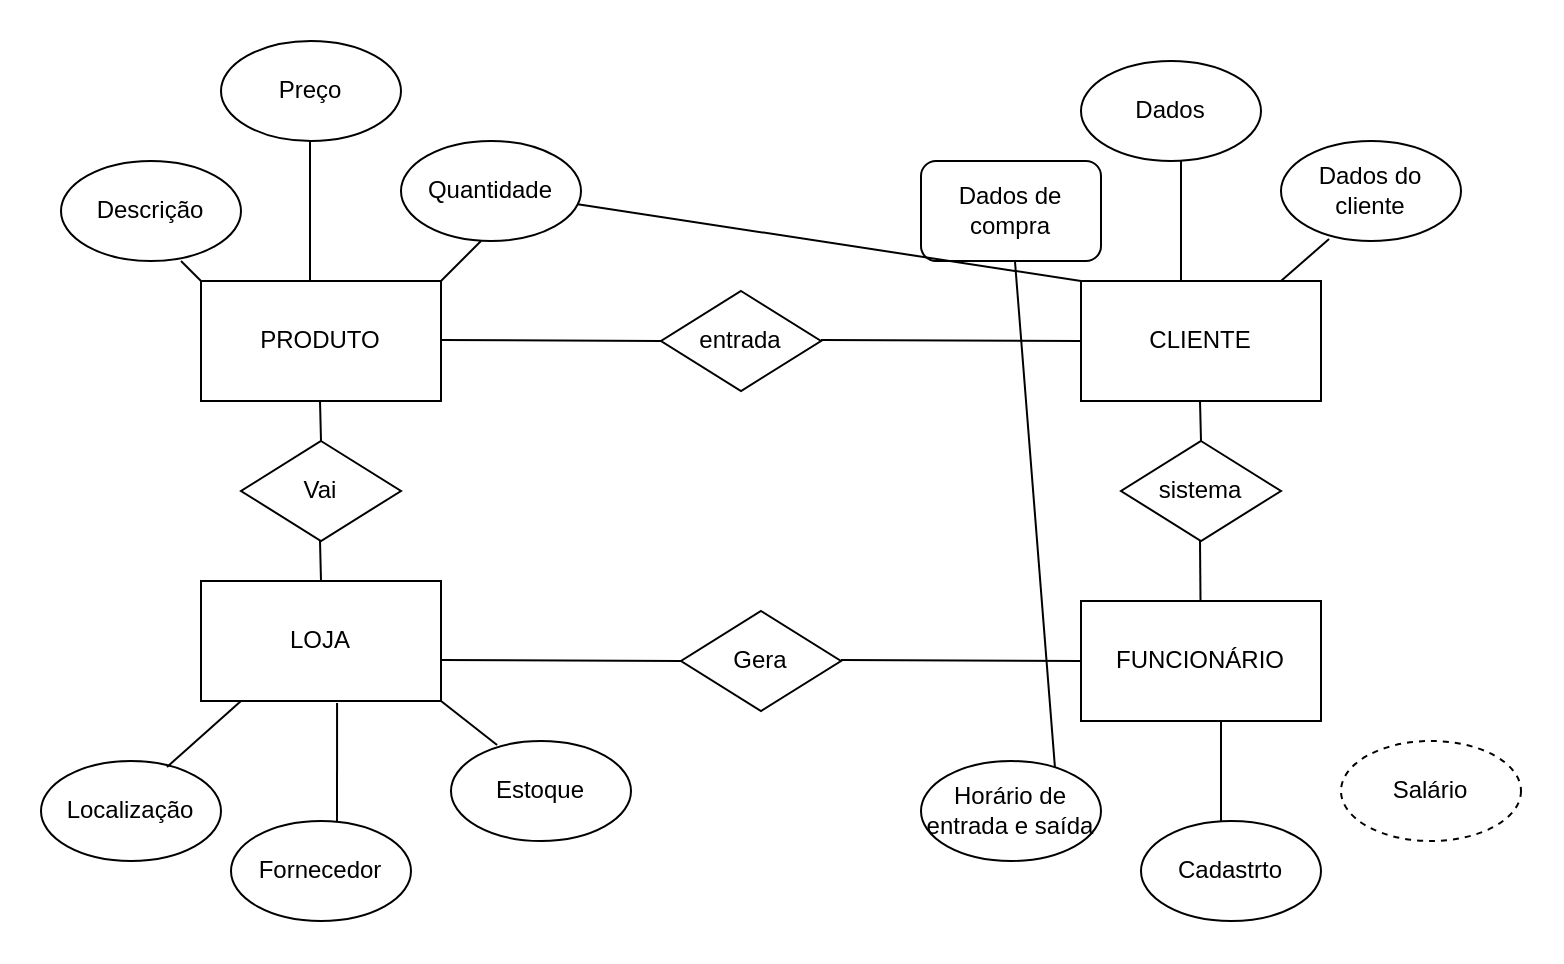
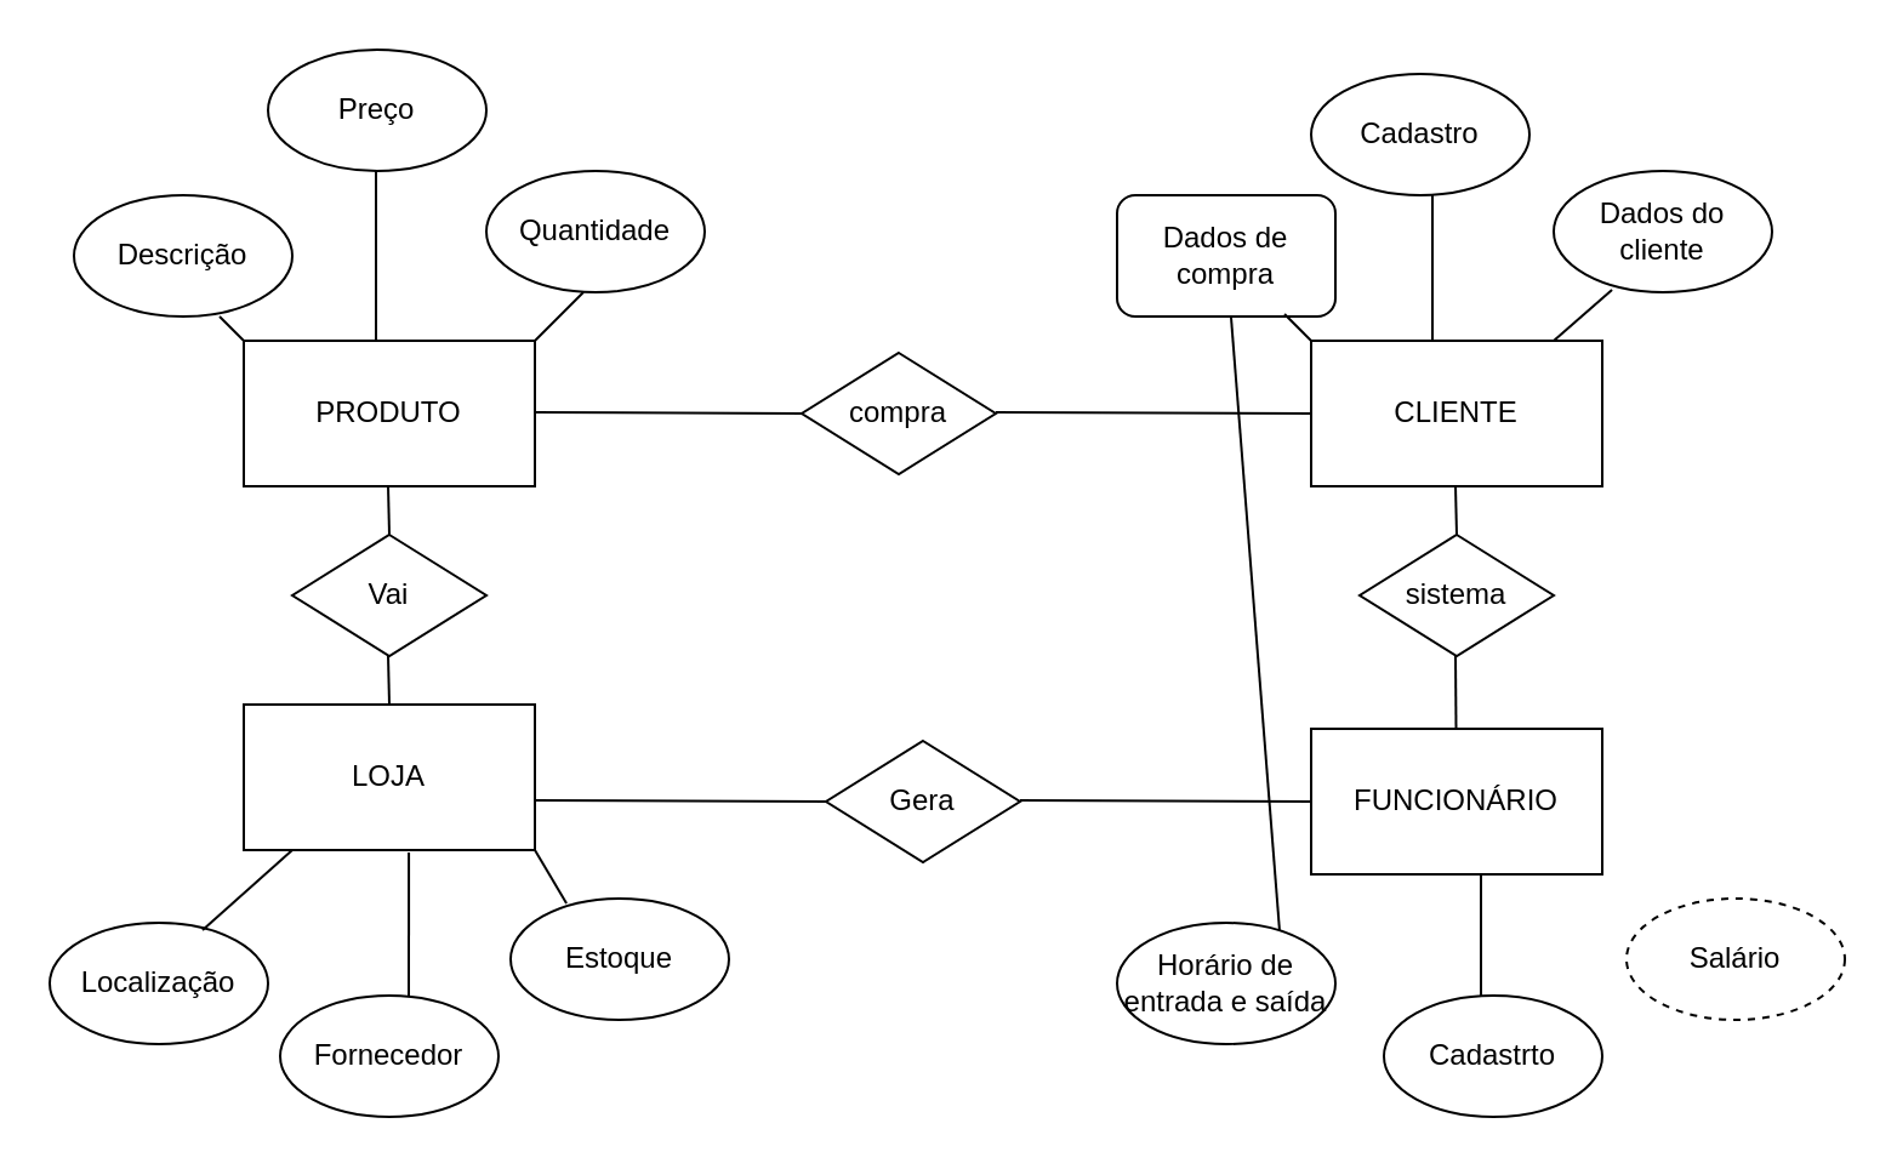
- <mxCell id="13" value="Dados" style="ellipse;whiteSpace=wrap;html=1;" parent="1" vertex="1"><mxGeometry x="540" y="30" width="90" height="50" as="geometry" /></mxCell>
+ <mxCell id="13" value="Cadastro" style="ellipse;whiteSpace=wrap;html=1;" parent="1" vertex="1"><mxGeometry x="540" y="30" width="90" height="50" as="geometry" /></mxCell>
- <mxCell id="30" value="" style="endArrow=none;html=1;exitX=0;exitY=0;exitDx=0;exitDy=0;" parent="1" source="10" target="5" edge="1"><mxGeometry width="50" height="50" relative="1" as="geometry"><mxPoint x="450" y="170" as="sourcePoint" /><mxPoint x="440" y="140" as="targetPoint" /></mxGeometry></mxCell>
+ <mxCell id="30" value="" style="endArrow=none;html=1;exitX=0;exitY=0;exitDx=0;exitDy=0;entryX=0.767;entryY=0.98;entryDx=0;entryDy=0;entryPerimeter=0;" parent="1" source="10" target="11" edge="1"><mxGeometry width="50" height="50" relative="1" as="geometry"><mxPoint x="450" y="170" as="sourcePoint" /><mxPoint x="440" y="140" as="targetPoint" /></mxGeometry></mxCell>
- <mxCell id="20" value="entrada" style="rhombus;whiteSpace=wrap;html=1;" parent="1" vertex="1"><mxGeometry x="330" y="145" width="80" height="50" as="geometry" /></mxCell>
+ <mxCell id="20" value="compra" style="rhombus;whiteSpace=wrap;html=1;" parent="1" vertex="1"><mxGeometry x="330" y="145" width="80" height="50" as="geometry" /></mxCell>
- <mxCell id="7" value="Estoque" style="ellipse;whiteSpace=wrap;html=1;" parent="1" vertex="1"><mxGeometry x="225" y="370" width="90" height="50" as="geometry" /></mxCell>
+ <mxCell id="7" value="Estoque" style="ellipse;whiteSpace=wrap;html=1;" parent="1" vertex="1"><mxGeometry x="210" y="370" width="90" height="50" as="geometry" /></mxCell>
